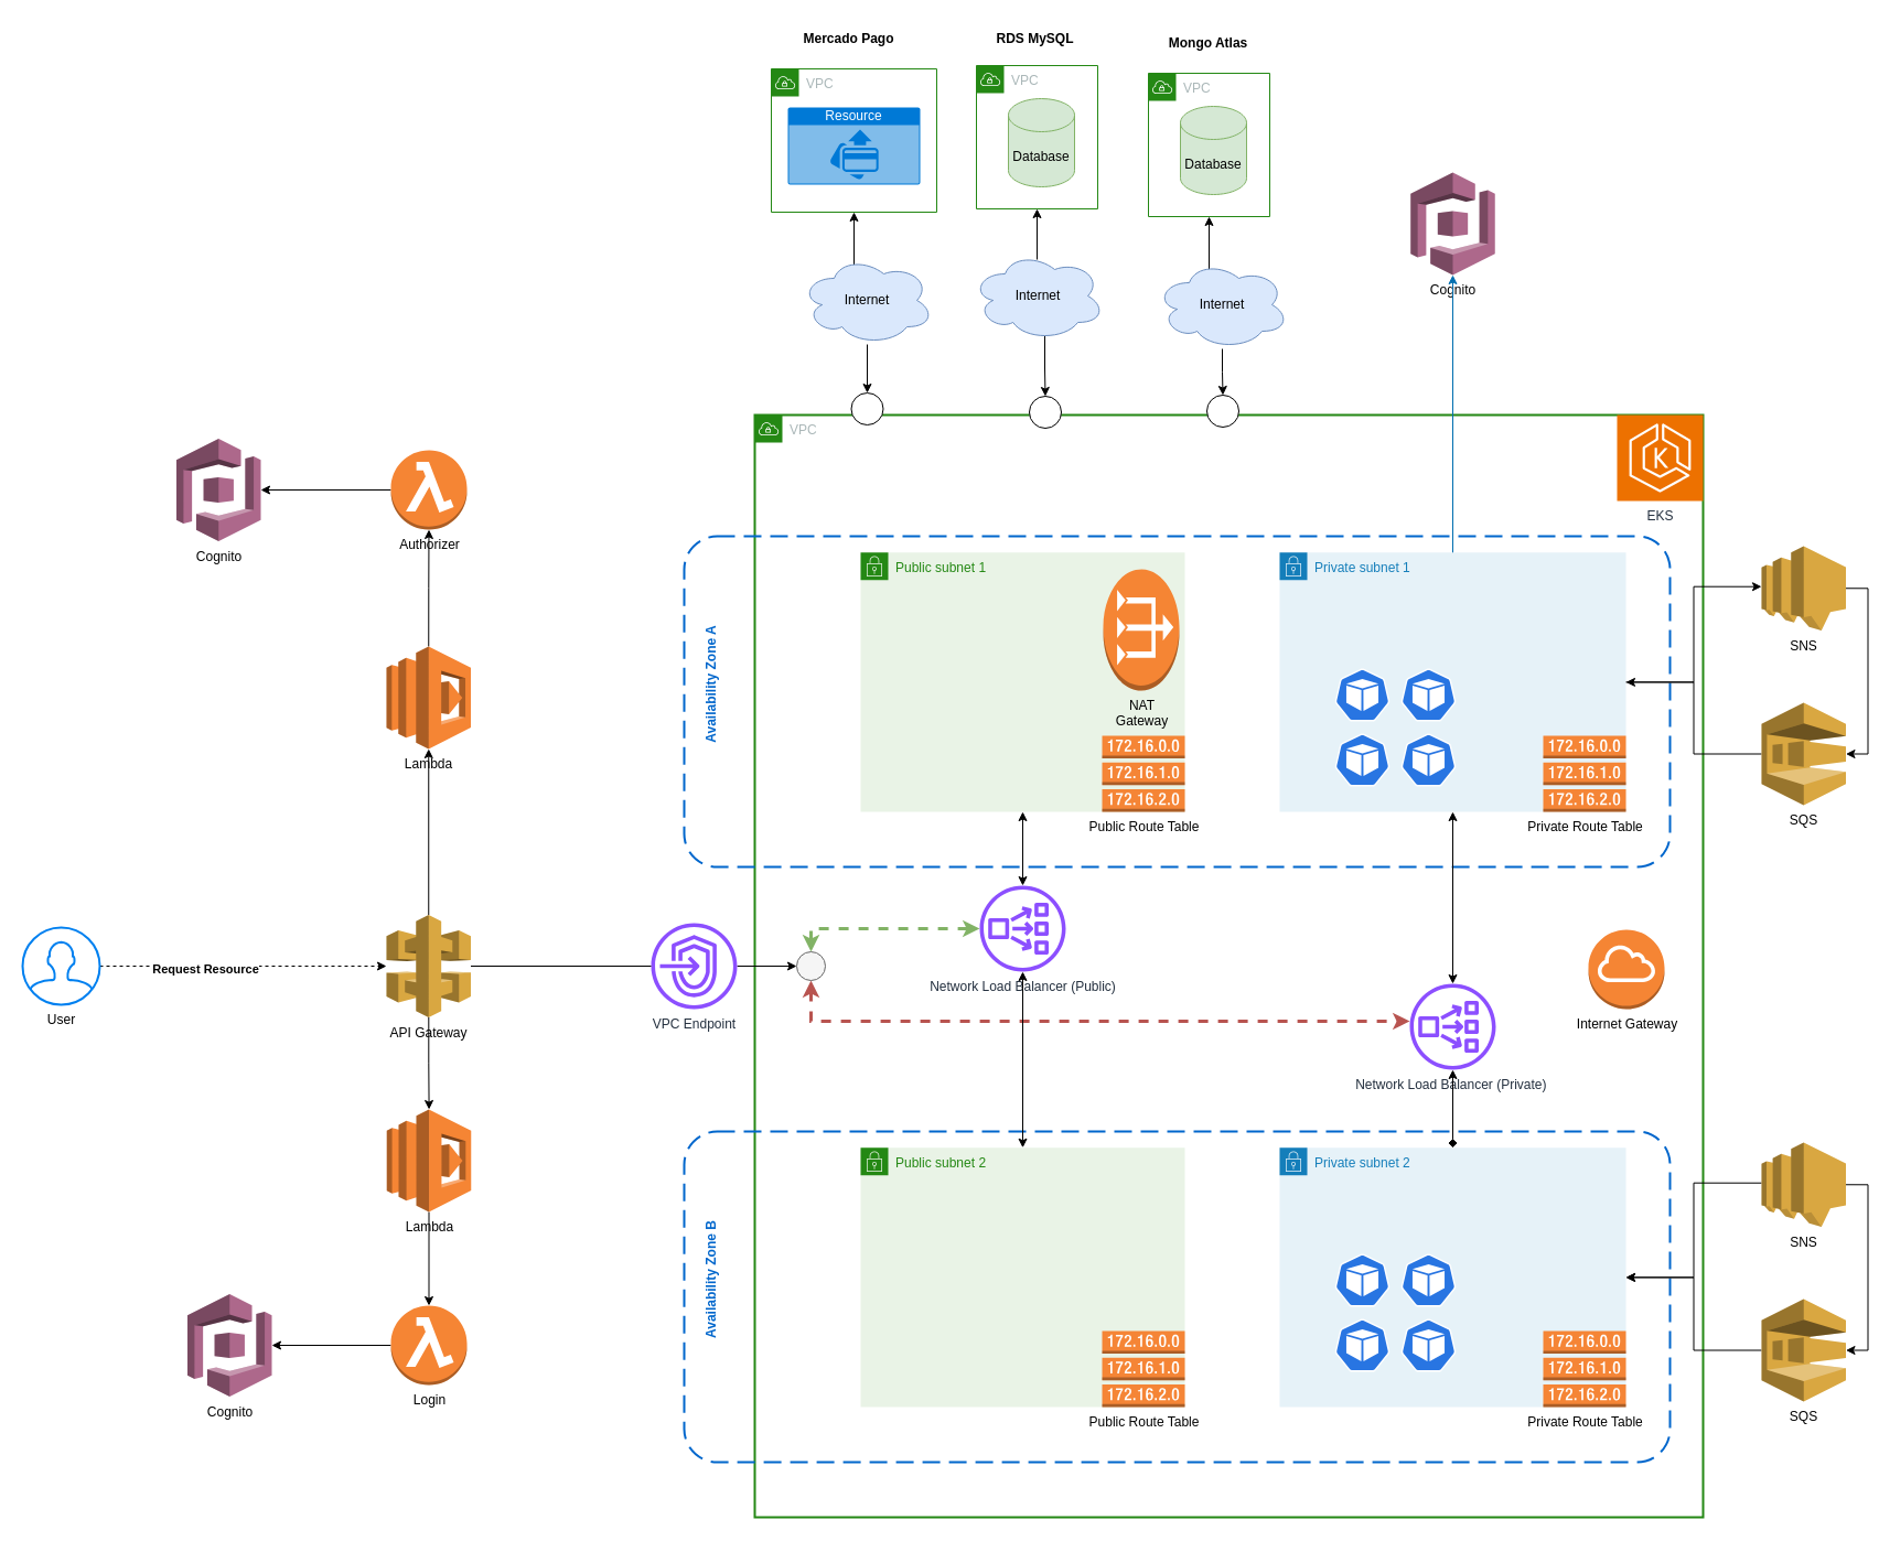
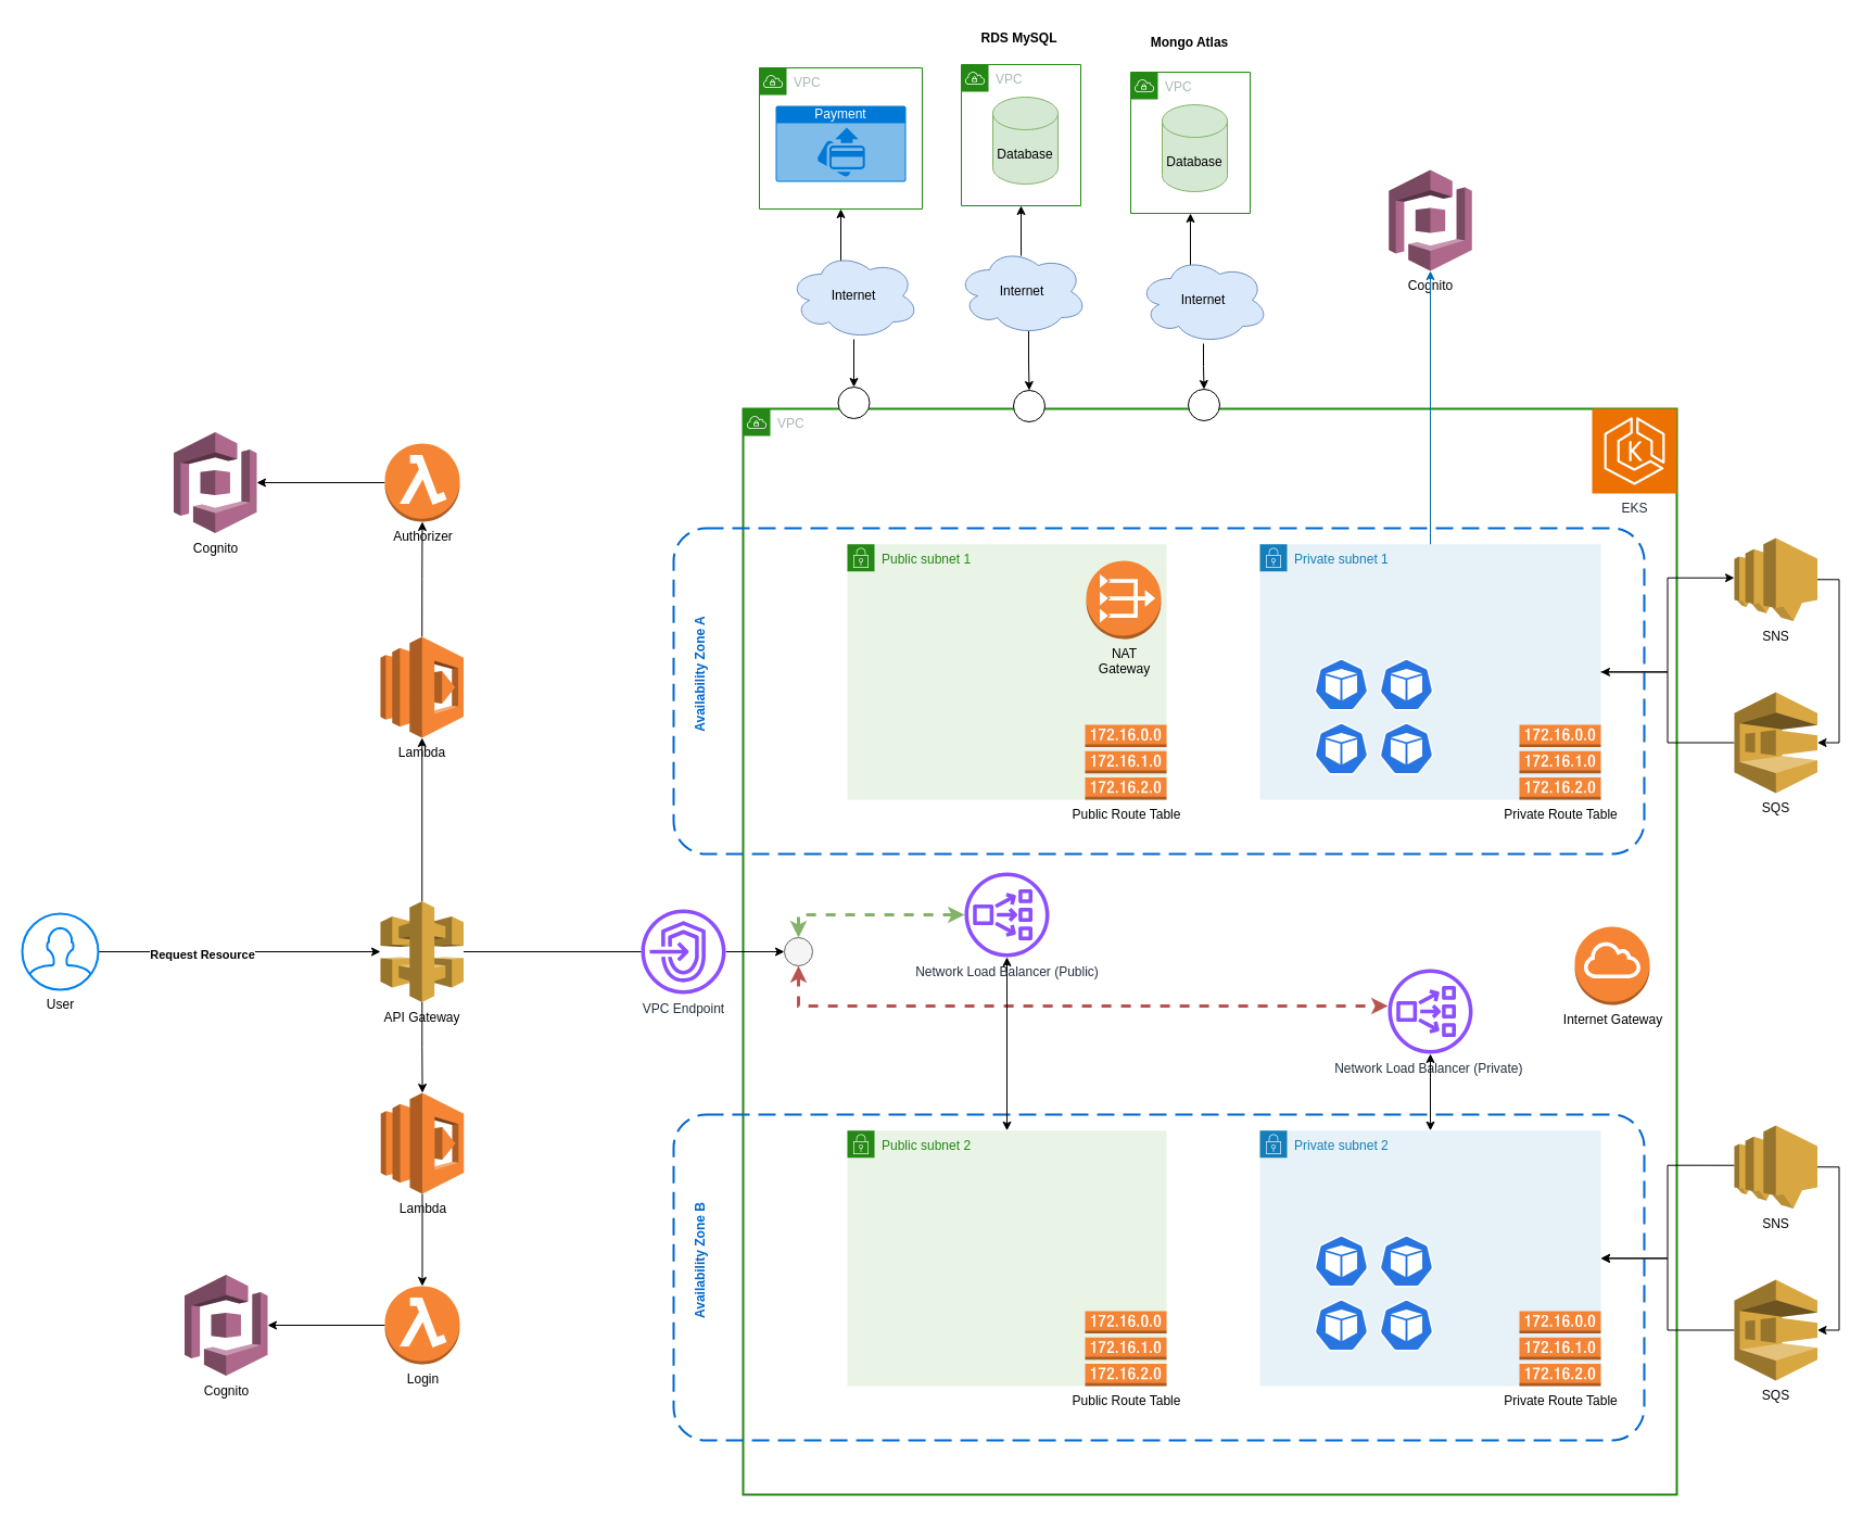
- <mxCell id="67" value="&lt;b&gt;Mercado Pago&lt;/b&gt;" style="text;html=1;align=center;verticalAlign=middle;resizable=0;points=[];autosize=1;strokeColor=none;fillColor=none;" parent="1" vertex="1"><mxGeometry x="714" y="20" width="110" height="30" as="geometry" /></mxCell>
- <mxCell id="64" value="Resource" style="html=1;whiteSpace=wrap;strokeColor=none;fillColor=#0079D6;labelPosition=center;verticalLabelPosition=middle;verticalAlign=top;align=center;fontSize=12;outlineConnect=0;spacingTop=-6;fontColor=#FFFFFF;sketch=0;shape=mxgraph.sitemap.payment;" parent="63" vertex="1"><mxGeometry x="15" y="35" width="120" height="70" as="geometry" /></mxCell>
+ <mxCell id="64" value="Payment" style="html=1;whiteSpace=wrap;strokeColor=none;fillColor=#0079D6;labelPosition=center;verticalLabelPosition=middle;verticalAlign=top;align=center;fontSize=12;outlineConnect=0;spacingTop=-6;fontColor=#FFFFFF;sketch=0;shape=mxgraph.sitemap.payment;" parent="63" vertex="1"><mxGeometry x="15" y="35" width="120" height="70" as="geometry" /></mxCell>
- <mxCell id="7" value="NAT&lt;br&gt;Gateway" style="outlineConnect=0;dashed=0;verticalLabelPosition=bottom;verticalAlign=top;align=center;html=1;shape=mxgraph.aws3.vpc_nat_gateway;fillColor=#F58534;gradientColor=none;" parent="6" vertex="1"><mxGeometry x="220" y="15.25" width="69" height="110" as="geometry" /></mxCell>
+ <mxCell id="7" value="NAT&lt;br&gt;Gateway" style="outlineConnect=0;dashed=0;verticalLabelPosition=bottom;verticalAlign=top;align=center;html=1;shape=mxgraph.aws3.vpc_nat_gateway;fillColor=#F58534;gradientColor=none;" parent="6" vertex="1"><mxGeometry x="220" y="15.25" width="69" height="72" as="geometry" /></mxCell>
- <mxCell id="5" style="edgeStyle=orthogonalEdgeStyle;rounded=0;orthogonalLoop=1;jettySize=auto;html=1;startArrow=classic;startFill=1;" parent="3" source="6" target="20" edge="1"><mxGeometry relative="1" as="geometry" /></mxCell>
- <mxCell id="12" style="edgeStyle=orthogonalEdgeStyle;rounded=0;orthogonalLoop=1;jettySize=auto;html=1;startArrow=classic;startFill=1;" parent="3" source="13" target="8" edge="1"><mxGeometry relative="1" as="geometry" /></mxCell>
- <mxCell id="48" style="edgeStyle=orthogonalEdgeStyle;rounded=0;orthogonalLoop=1;jettySize=auto;html=1;dashed=1;" parent="1" source="50" target="41" edge="1"><mxGeometry relative="1" as="geometry" /></mxCell>
+ <mxCell id="48" style="edgeStyle=orthogonalEdgeStyle;rounded=0;orthogonalLoop=1;jettySize=auto;html=1;" parent="1" source="50" target="41" edge="1"><mxGeometry relative="1" as="geometry" /></mxCell>
- <mxCell id="19" value="Internet Gateway" style="outlineConnect=0;dashed=0;verticalLabelPosition=bottom;verticalAlign=top;align=center;html=1;shape=mxgraph.aws3.internet_gateway;fillColor=#F58534;gradientColor=none;" parent="3" vertex="1"><mxGeometry x="756" y="467" width="69" height="72" as="geometry" /></mxCell>
+ <mxCell id="19" value="Internet Gateway" style="outlineConnect=0;dashed=0;verticalLabelPosition=bottom;verticalAlign=top;align=center;html=1;shape=mxgraph.aws3.internet_gateway;fillColor=#F58534;gradientColor=none;" parent="3" vertex="1"><mxGeometry x="766" y="477" width="69" height="72" as="geometry" /></mxCell>
- <mxCell id="37" style="edgeStyle=orthogonalEdgeStyle;rounded=0;orthogonalLoop=1;jettySize=auto;html=1;startArrow=classic;startFill=1;endArrow=diamond;" parent="1" source="13" target="28" edge="1"><mxGeometry relative="1" as="geometry" /></mxCell>
+ <mxCell id="37" style="edgeStyle=orthogonalEdgeStyle;rounded=0;orthogonalLoop=1;jettySize=auto;html=1;startArrow=classic;startFill=1;" parent="1" source="13" target="28" edge="1"><mxGeometry relative="1" as="geometry" /></mxCell>
